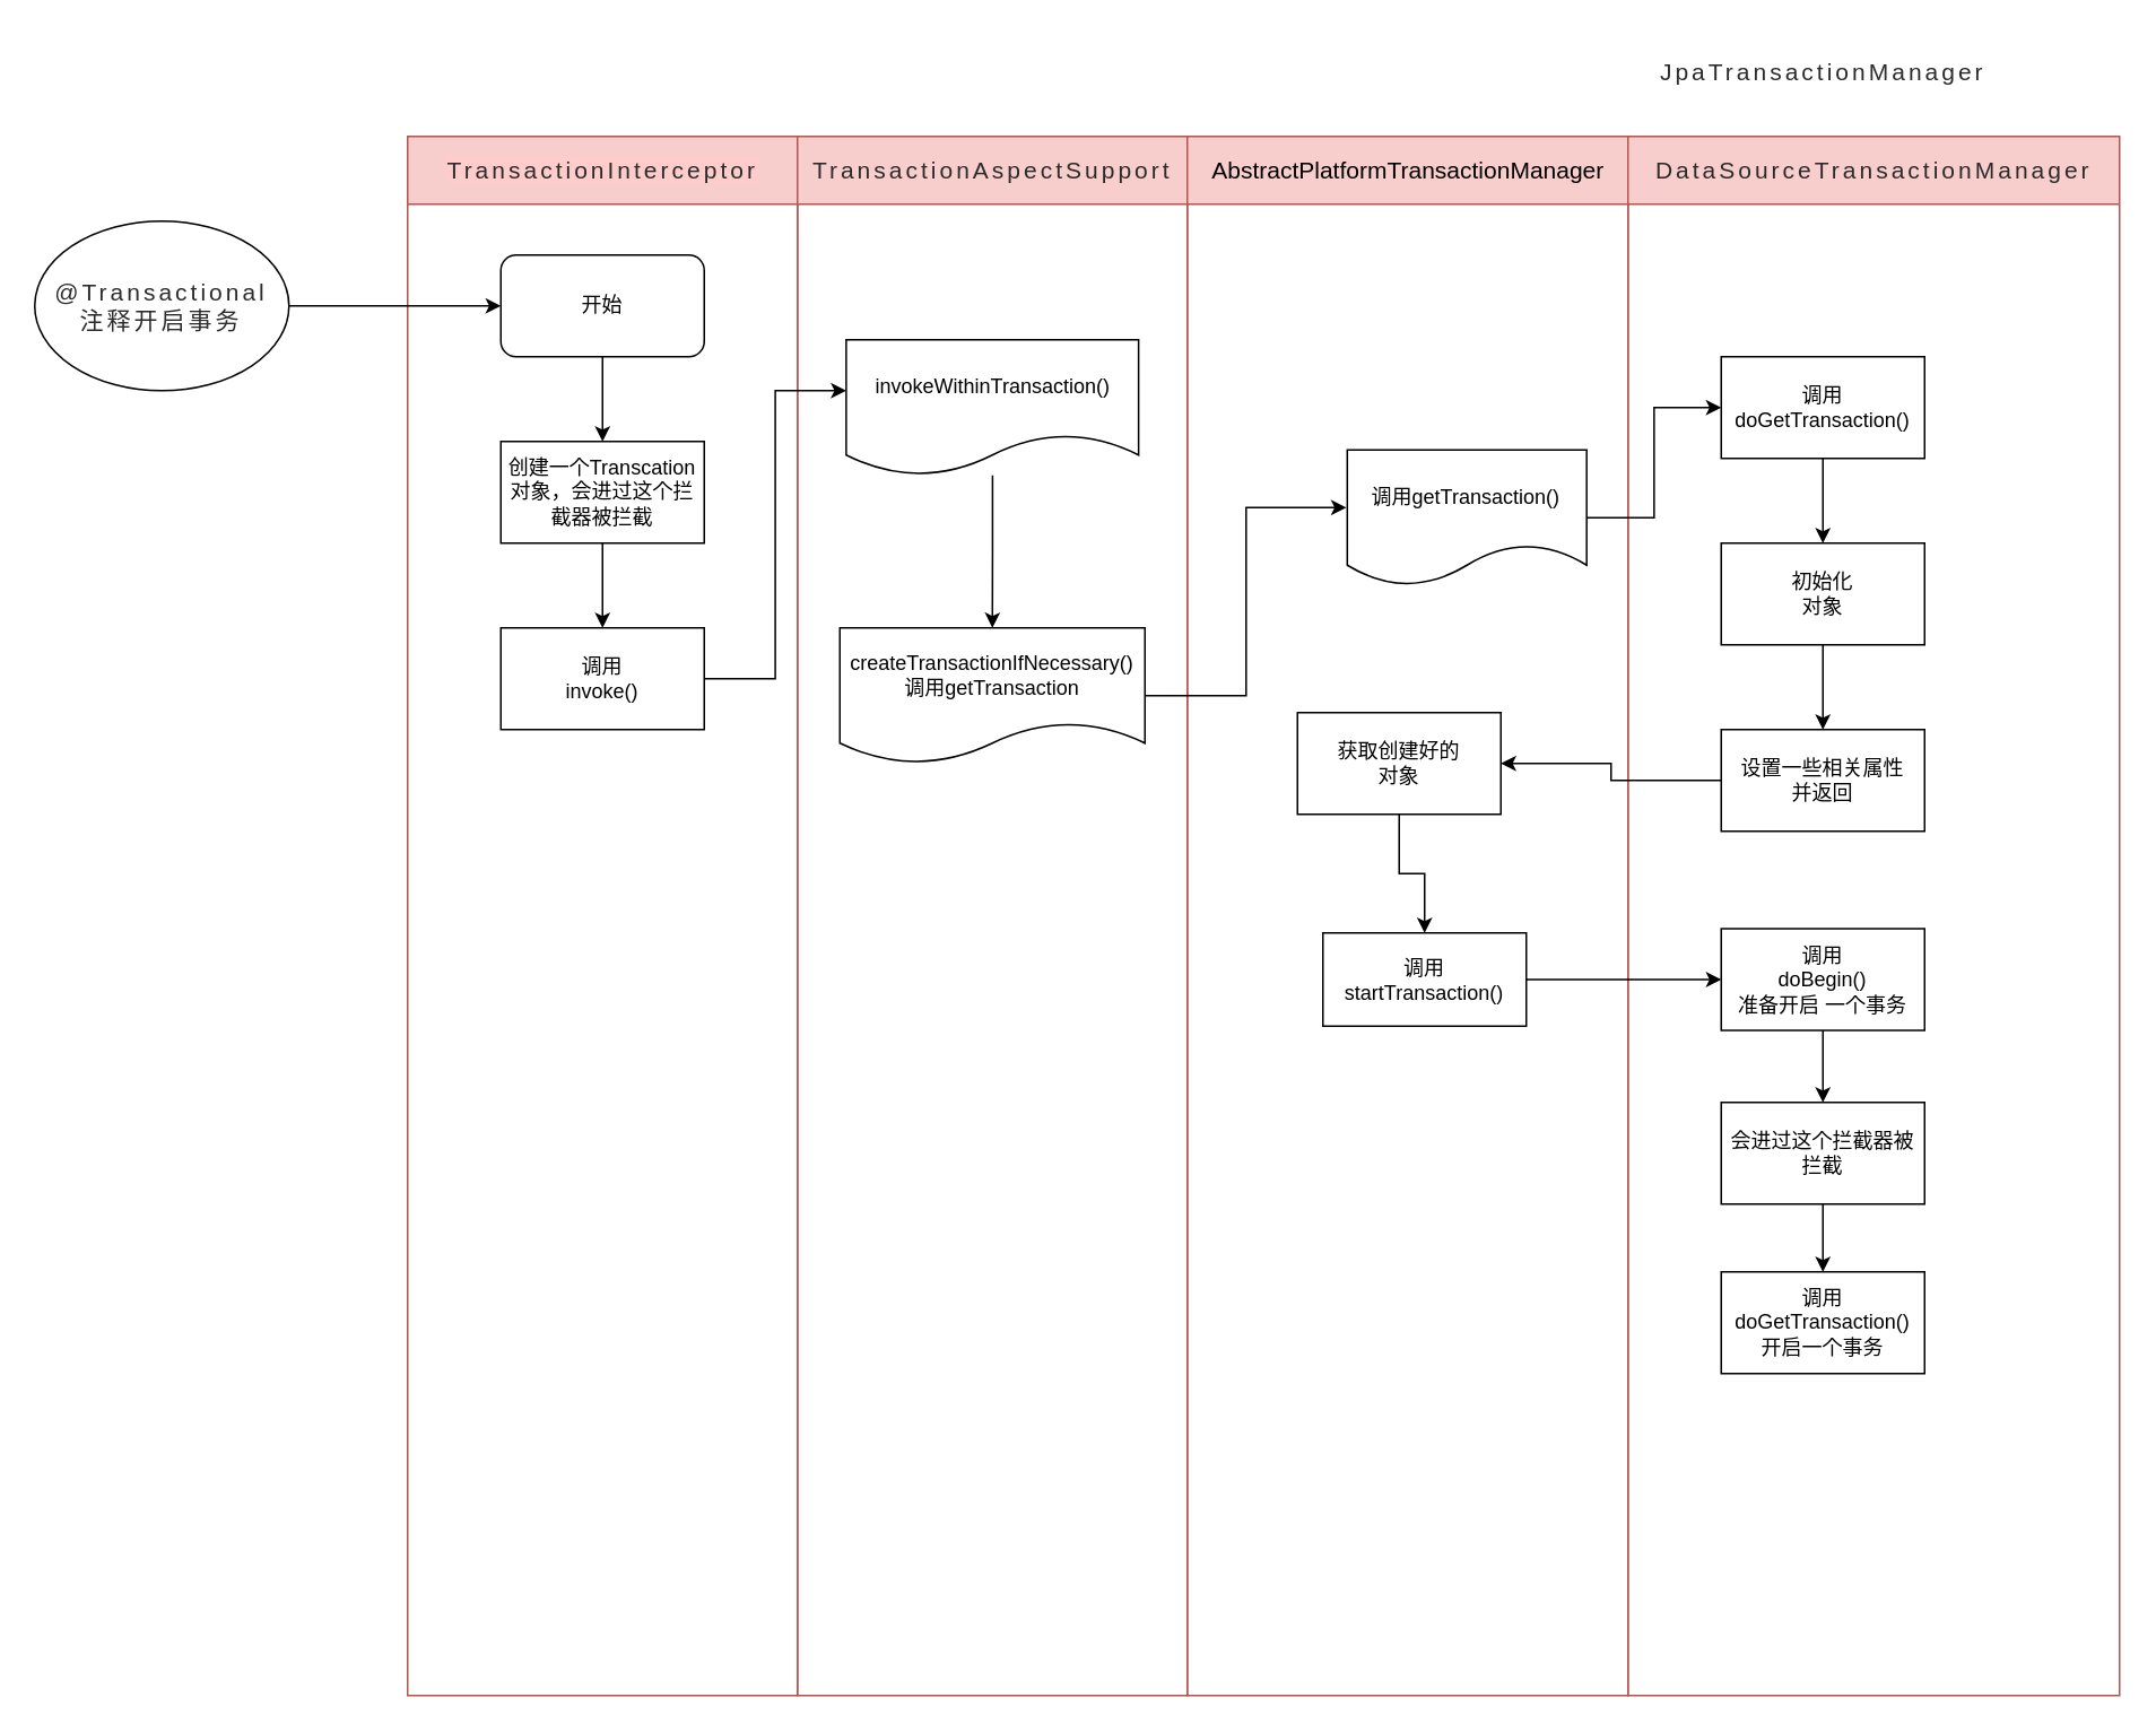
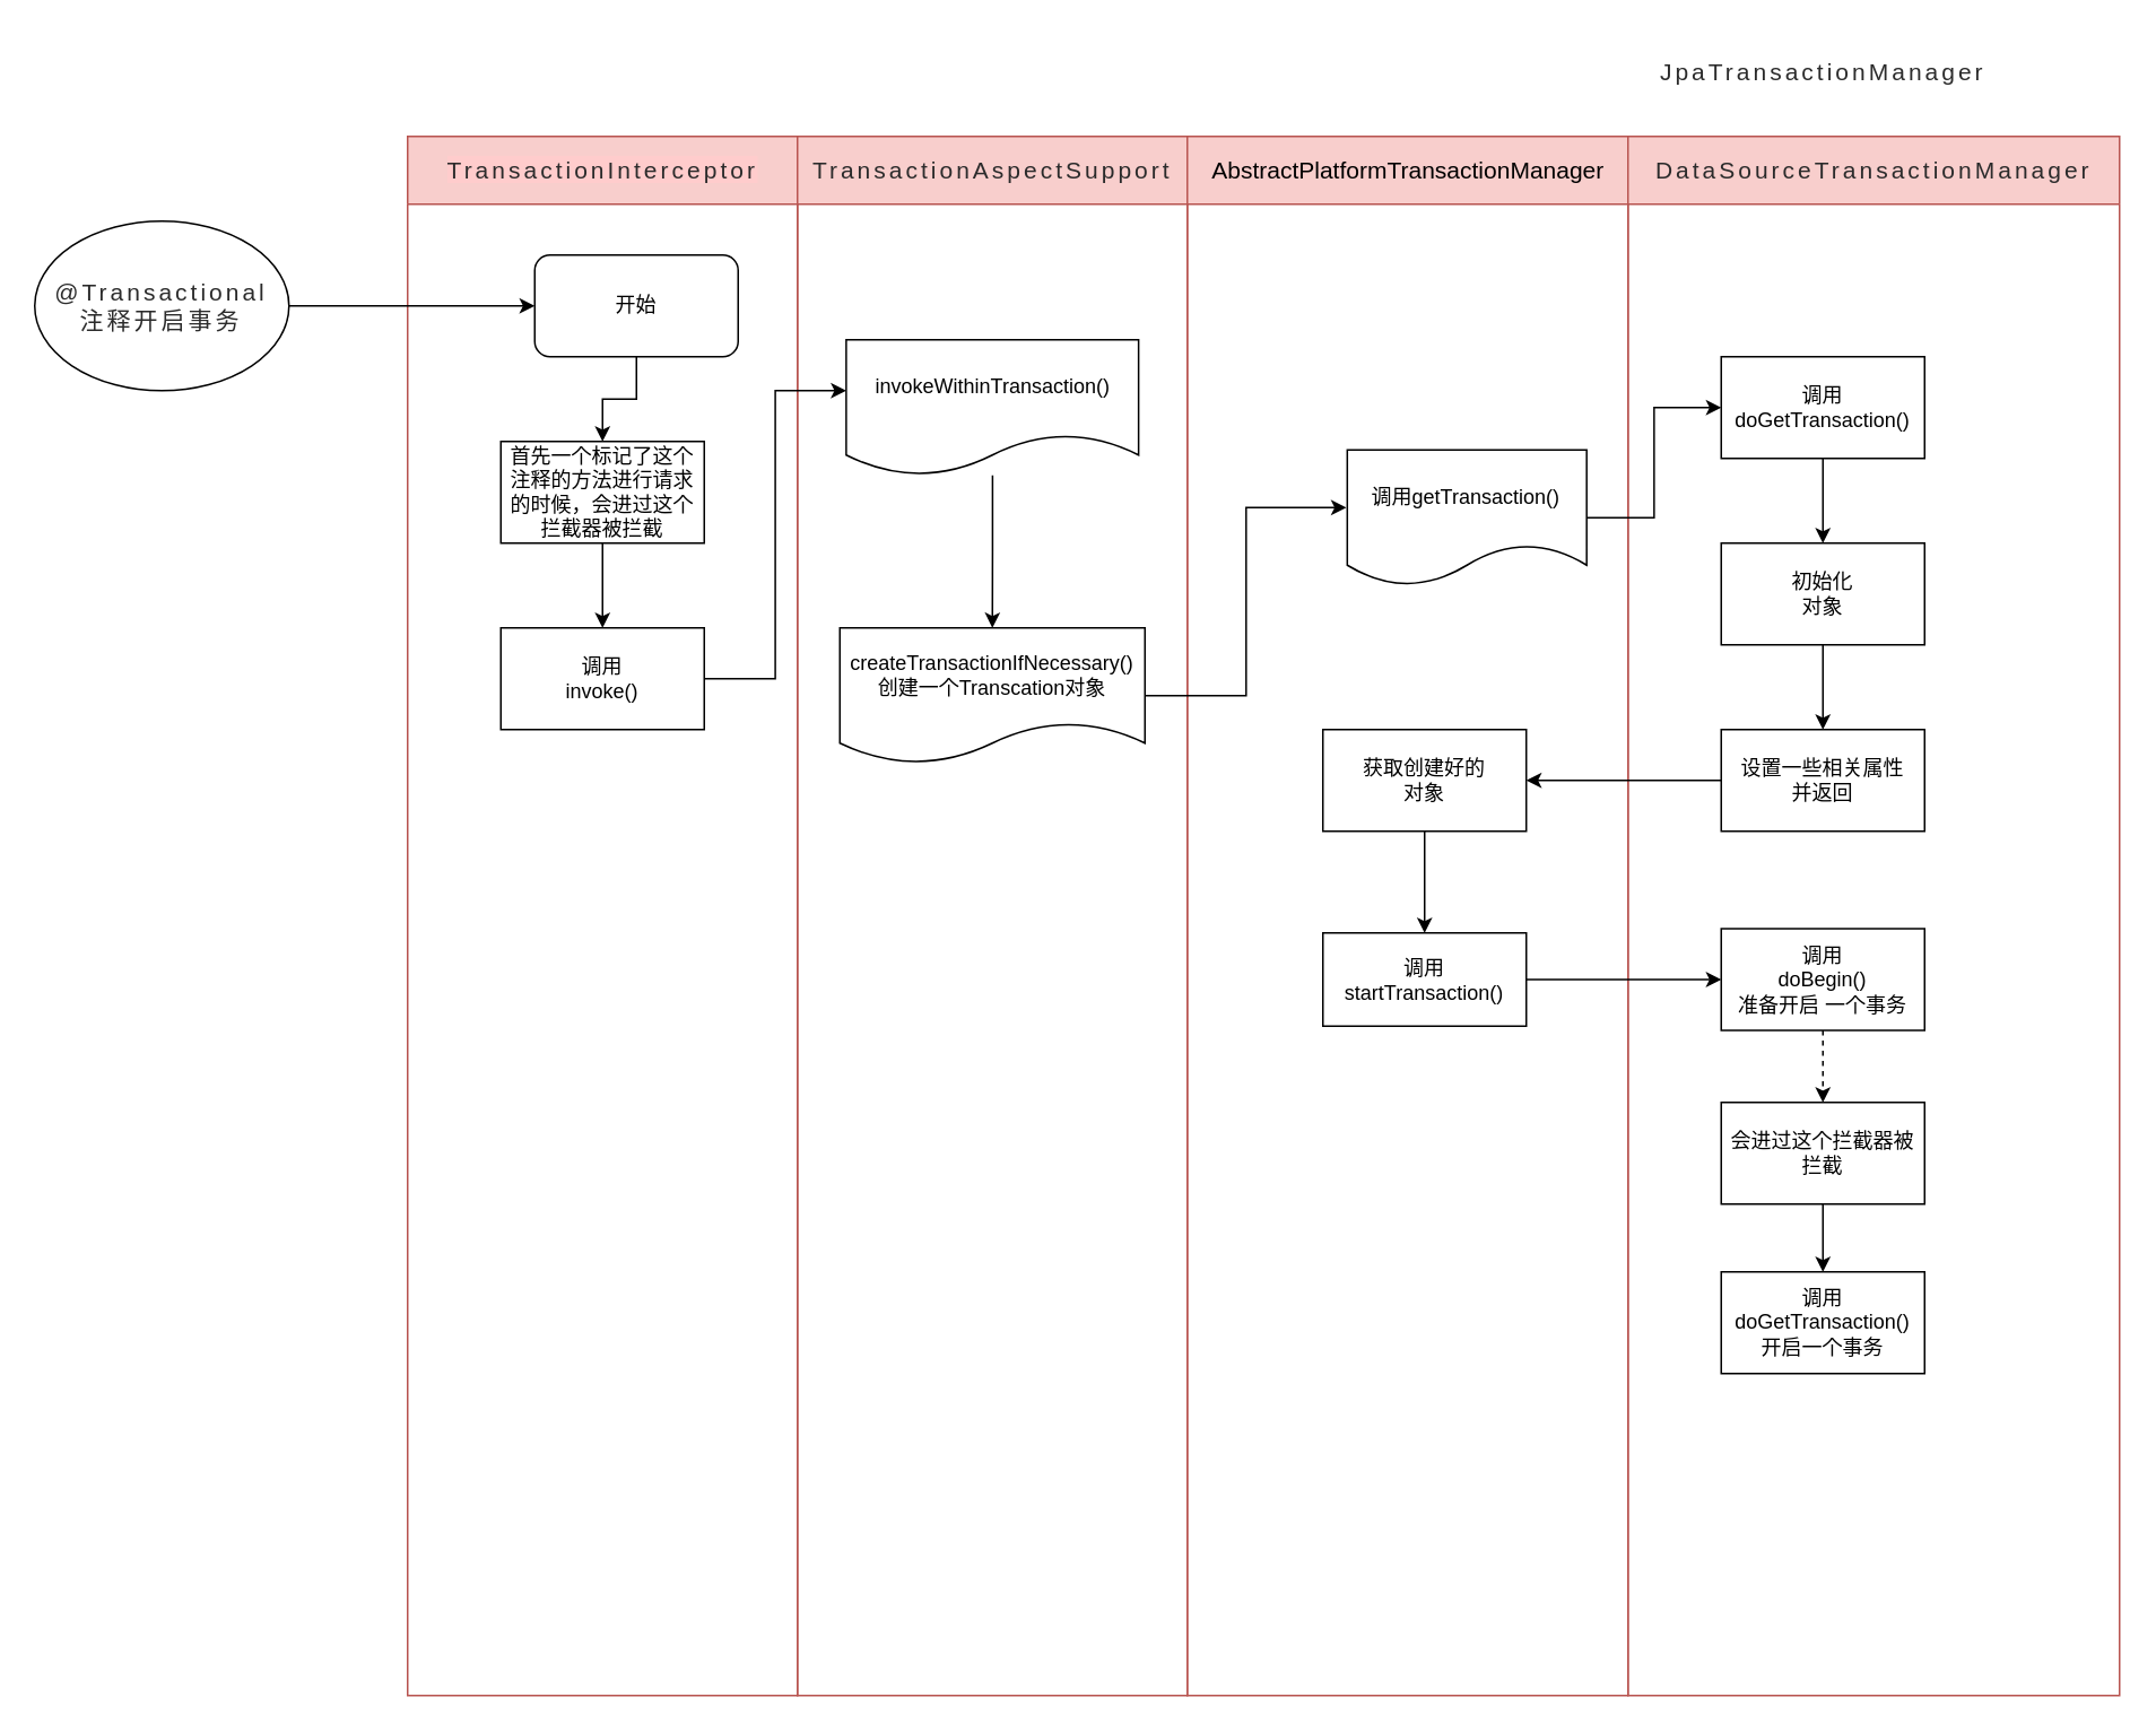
- <mxCell id="4" value="开始" style="rounded=1;whiteSpace=wrap;html=1;" vertex="1" parent="2"><mxGeometry x="55" y="70" width="120" height="60" as="geometry" /></mxCell>
+ <mxCell id="4" value="开始" style="rounded=1;whiteSpace=wrap;html=1;" vertex="1" parent="2"><mxGeometry x="75" y="70" width="120" height="60" as="geometry" /></mxCell>
- <mxCell id="6" value="创建一个Transcation对象，会进过这个拦截器被拦截" style="rounded=0;whiteSpace=wrap;html=1;" vertex="1" parent="2"><mxGeometry x="55" y="180" width="120" height="60" as="geometry" /></mxCell>
+ <mxCell id="6" value="首先一个标记了这个注释的方法进行请求的时候，会进过这个拦截器被拦截" style="rounded=0;whiteSpace=wrap;html=1;" vertex="1" parent="2"><mxGeometry x="55" y="180" width="120" height="60" as="geometry" /></mxCell>
- <mxCell id="12" value="createTransactionIfNecessary()&lt;br&gt;调用getTransaction" style="shape=document;whiteSpace=wrap;html=1;boundedLbl=1;" vertex="1" parent="10"><mxGeometry x="25" y="290" width="180" height="80" as="geometry" /></mxCell>
+ <mxCell id="12" value="createTransactionIfNecessary()&lt;br&gt;创建一个Transcation对象" style="shape=document;whiteSpace=wrap;html=1;boundedLbl=1;" vertex="1" parent="10"><mxGeometry x="25" y="290" width="180" height="80" as="geometry" /></mxCell>
- <mxCell id="18" value="获取创建好的&lt;br&gt;对象" style="rounded=0;whiteSpace=wrap;html=1;" vertex="1" parent="15"><mxGeometry x="64.99" y="340" width="120" height="60" as="geometry" /></mxCell>
+ <mxCell id="18" value="获取创建好的&lt;br&gt;对象" style="rounded=0;whiteSpace=wrap;html=1;" vertex="1" parent="15"><mxGeometry x="79.99" y="350" width="120" height="60" as="geometry" /></mxCell>
- <mxCell id="27" style="edgeStyle=orthogonalEdgeStyle;rounded=0;orthogonalLoop=1;jettySize=auto;html=1;entryX=0.5;entryY=0;entryDx=0;entryDy=0;" edge="1" parent="21" source="28" target="31"><mxGeometry relative="1" as="geometry" /></mxCell>
+ <mxCell id="27" style="edgeStyle=orthogonalEdgeStyle;rounded=0;orthogonalLoop=1;jettySize=auto;html=1;entryX=0.5;entryY=0;entryDx=0;entryDy=0;dashed=1;" edge="1" parent="21" source="28" target="31"><mxGeometry relative="1" as="geometry" /></mxCell>
